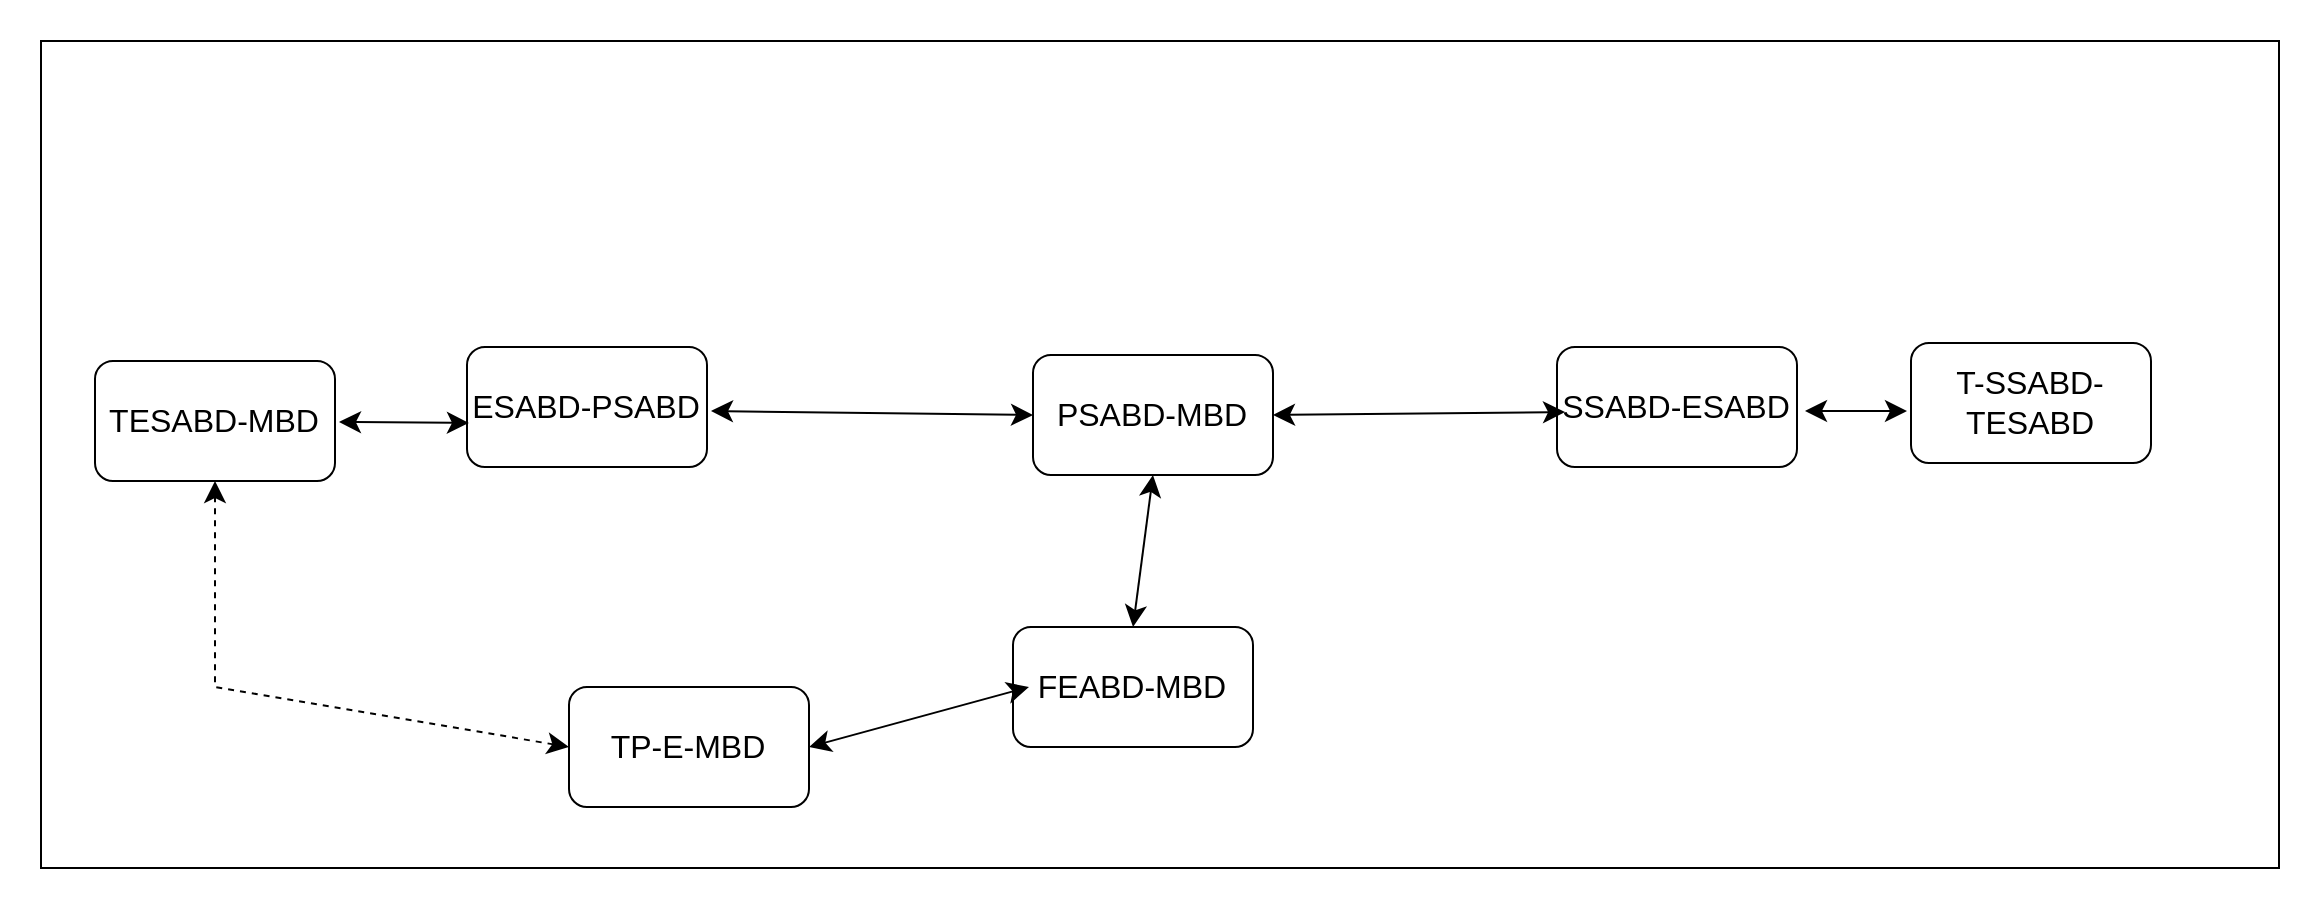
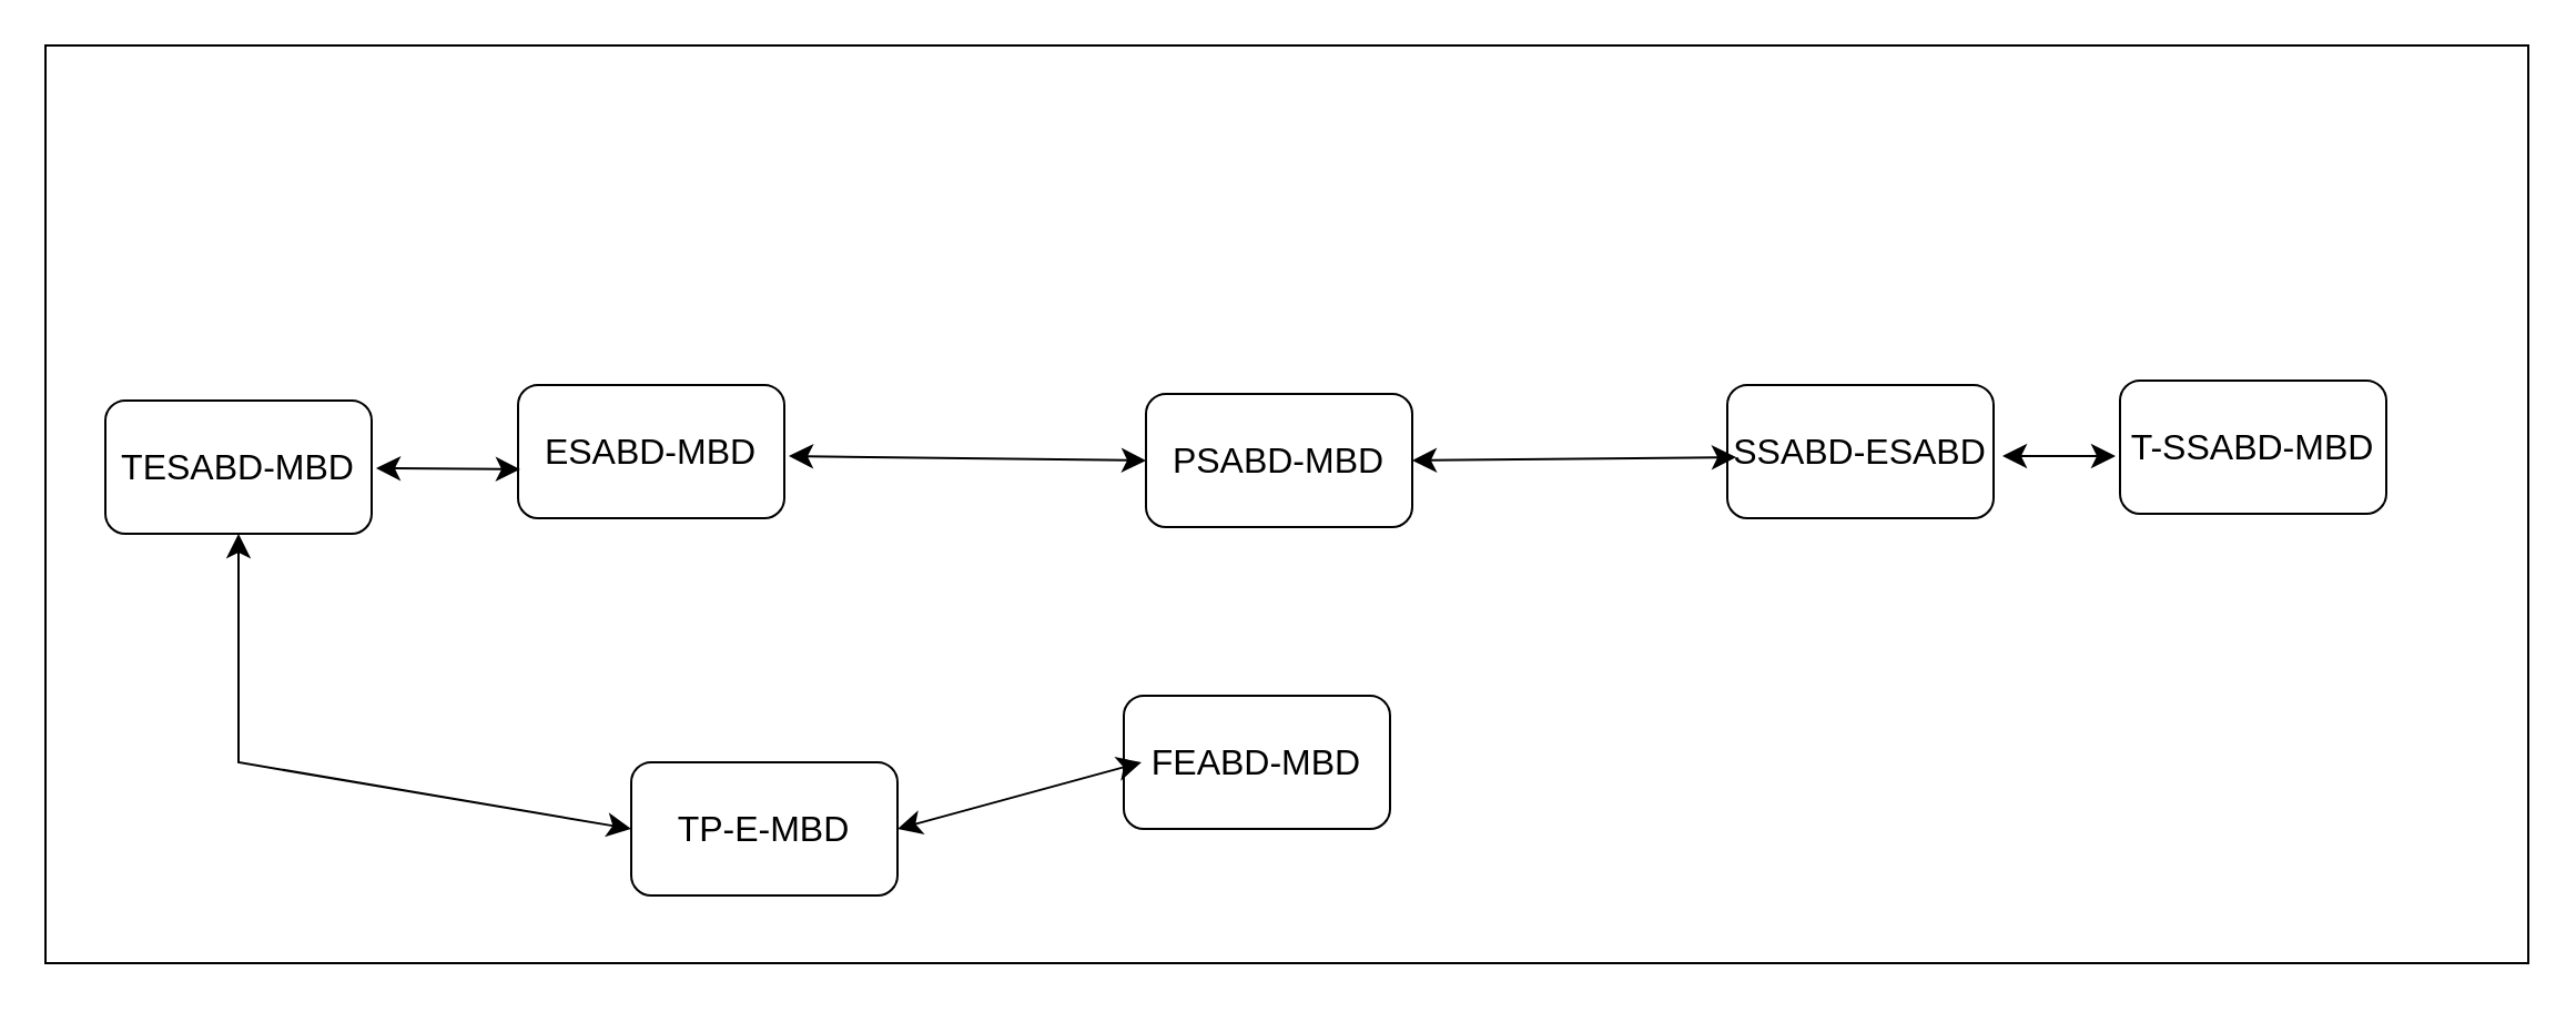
- <mxCell id="7" value="T-SSABD-TESABD" style="rounded=1;whiteSpace=wrap;html=1;fontSize=16;" vertex="1" parent="1"><mxGeometry x="955" y="171" width="120" height="60" as="geometry" /></mxCell>
+ <mxCell id="7" value="T-SSABD-MBD" style="rounded=1;whiteSpace=wrap;html=1;fontSize=16;" vertex="1" parent="1"><mxGeometry x="955" y="171" width="120" height="60" as="geometry" /></mxCell>
- <mxCell id="3" value="ESABD-PSABD" style="rounded=1;whiteSpace=wrap;html=1;fontSize=16;" vertex="1" parent="1"><mxGeometry y="173" width="120" height="60" as="geometry" x="233" /></mxCell>
+ <mxCell id="3" value="ESABD-MBD" style="rounded=1;whiteSpace=wrap;html=1;fontSize=16;" vertex="1" parent="1"><mxGeometry y="173" width="120" height="60" as="geometry" x="233" /></mxCell>
- <mxCell id="14" value="" style="endArrow=classic;startArrow=classic;html=1;rounded=0;fontSize=12;startSize=8;endSize=8;curved=1;entryX=0.5;entryY=1;entryDx=0;entryDy=0;exitX=0.5;exitY=0;exitDx=0;exitDy=0;" edge="1" parent="1" source="13" target="4"><mxGeometry width="50" height="50" relative="1" as="geometry"><mxPoint x="590" y="299" as="sourcePoint" /><mxPoint x="640" y="249" as="targetPoint" /></mxGeometry></mxCell>
- <mxCell id="16" value="" style="endArrow=classic;startArrow=classic;html=1;rounded=0;fontSize=12;startSize=8;endSize=8;entryX=0.5;entryY=1;entryDx=0;entryDy=0;exitX=0;exitY=0.5;exitDx=0;exitDy=0;dashed=1;" edge="1" parent="1" source="6" target="12"><mxGeometry width="50" height="50" relative="1" as="geometry"><mxPoint x="105" y="352" as="sourcePoint" /><mxPoint x="155" y="302" as="targetPoint" /><Array as="points"><mxPoint x="107" y="343" /></Array></mxGeometry></mxCell>
+ <mxCell id="16" value="" style="endArrow=classic;startArrow=classic;html=1;rounded=0;fontSize=12;startSize=8;endSize=8;entryX=0.5;entryY=1;entryDx=0;entryDy=0;exitX=0;exitY=0.5;exitDx=0;exitDy=0;" edge="1" parent="1" source="6" target="12"><mxGeometry width="50" height="50" relative="1" as="geometry"><mxPoint x="105" y="352" as="sourcePoint" /><mxPoint x="155" y="302" as="targetPoint" /><Array as="points"><mxPoint x="107" y="343" /></Array></mxGeometry></mxCell>
